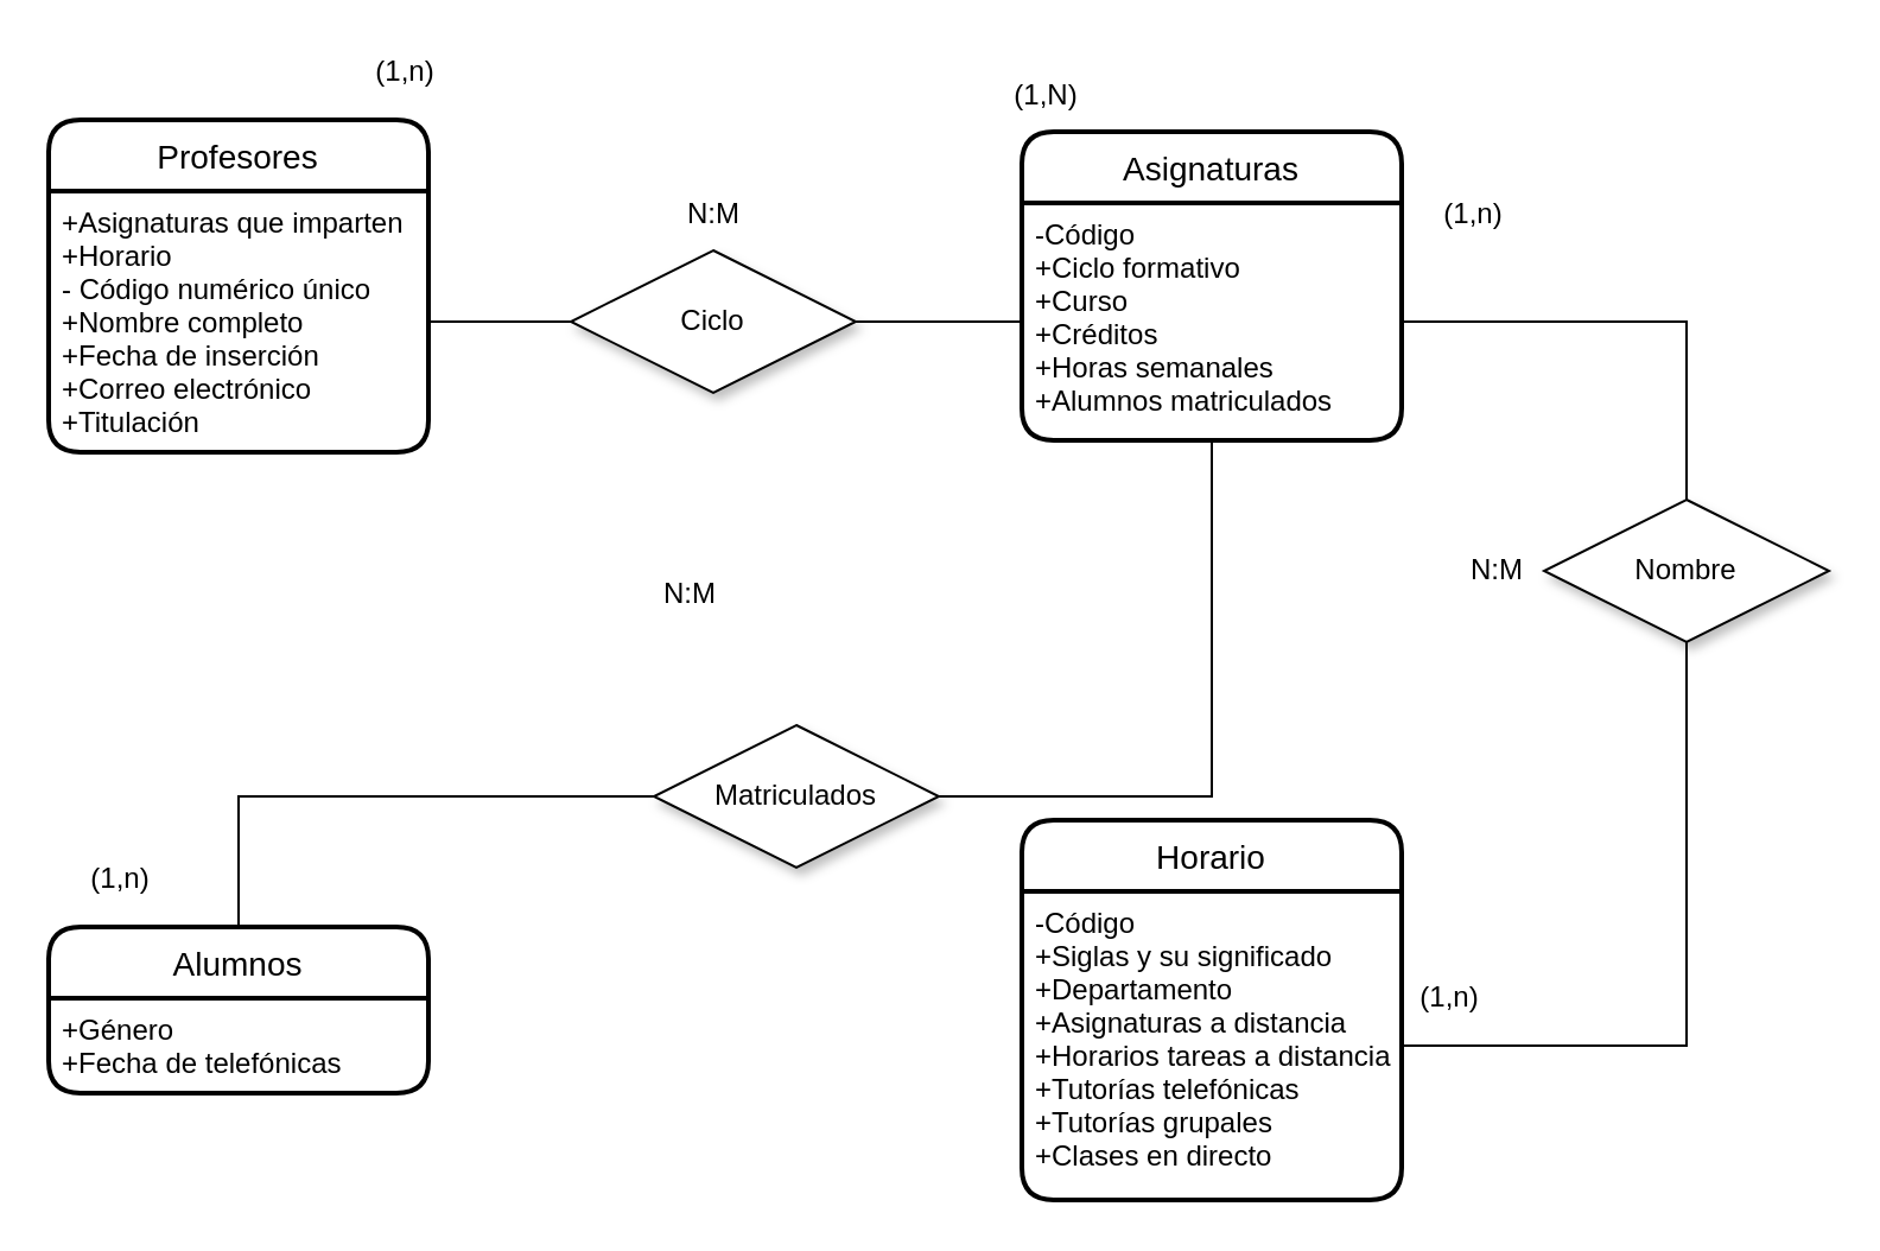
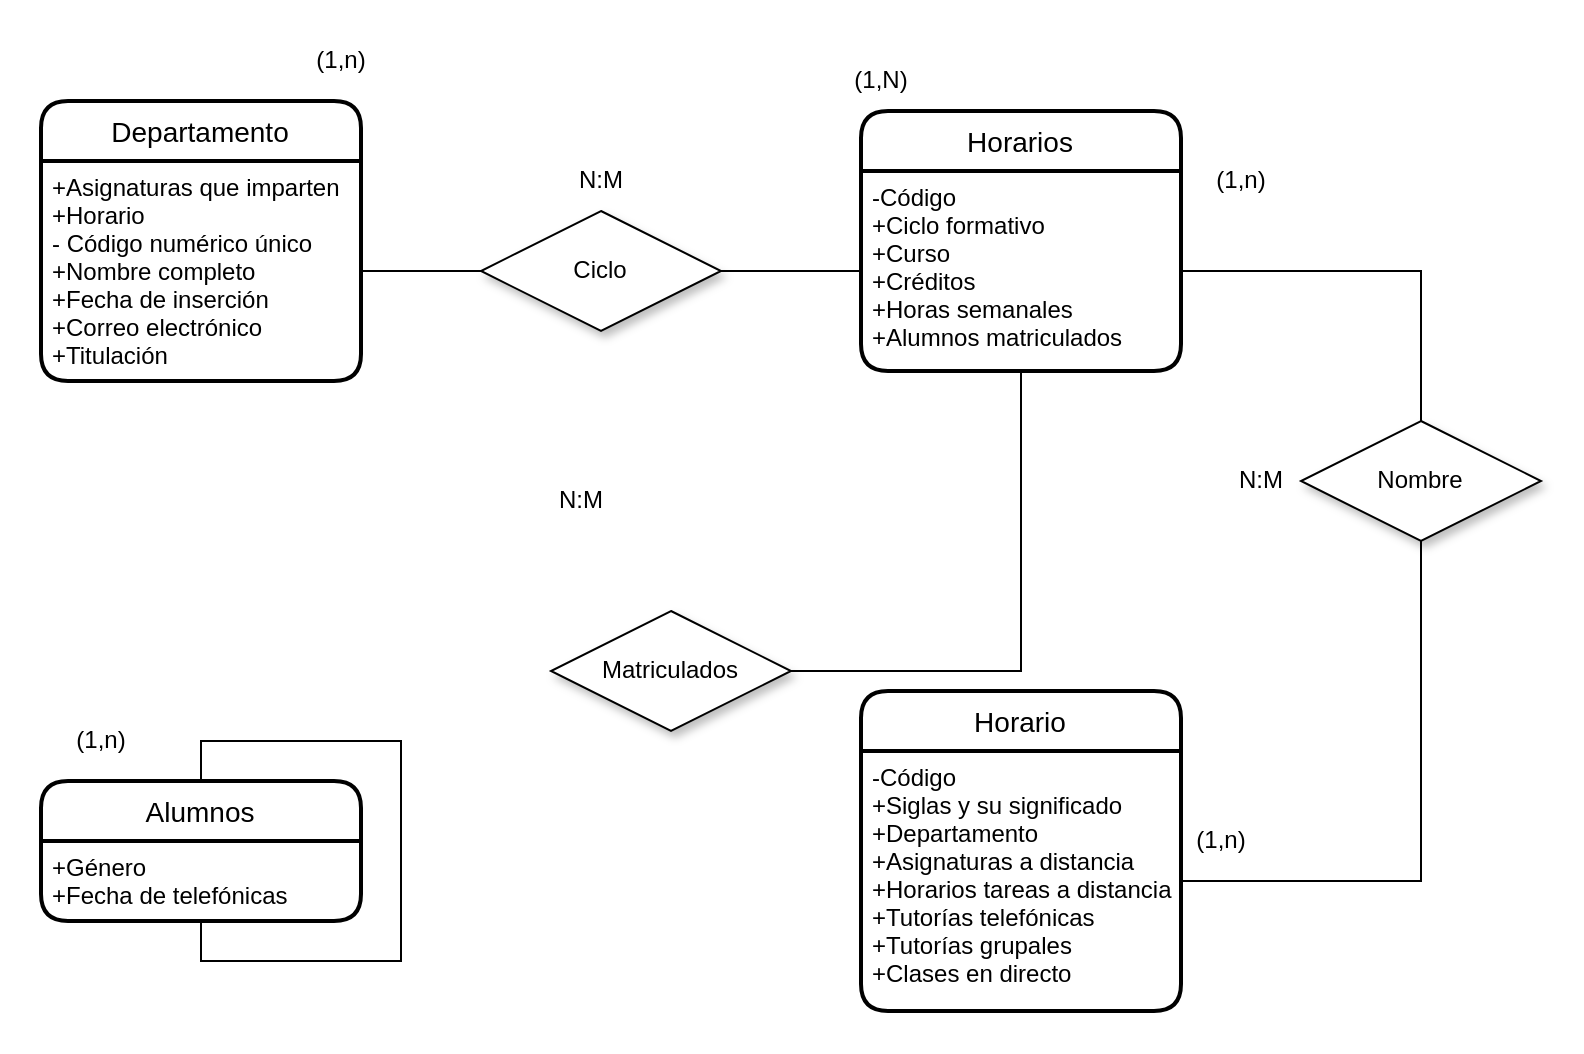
- <mxCell id="2" value="Profesores" style="swimlane;childLayout=stackLayout;horizontal=1;startSize=30;horizontalStack=0;rounded=1;fontSize=14;fontStyle=0;strokeWidth=2;resizeParent=0;resizeLast=1;shadow=0;dashed=0;align=center;" vertex="1" parent="1"><mxGeometry x="20" y="50" width="160" height="140" as="geometry" /></mxCell>
+ <mxCell id="2" value="Departamento" style="swimlane;childLayout=stackLayout;horizontal=1;startSize=30;horizontalStack=0;rounded=1;fontSize=14;fontStyle=0;strokeWidth=2;resizeParent=0;resizeLast=1;shadow=0;dashed=0;align=center;" vertex="1" parent="1"><mxGeometry x="20" y="50" width="160" height="140" as="geometry" /></mxCell>
- <mxCell id="4" value="Asignaturas" style="swimlane;childLayout=stackLayout;horizontal=1;startSize=30;horizontalStack=0;rounded=1;fontSize=14;fontStyle=0;strokeWidth=2;resizeParent=0;resizeLast=1;shadow=0;dashed=0;align=center;" vertex="1" parent="1"><mxGeometry x="430" y="55" width="160" height="130" as="geometry" /></mxCell>
+ <mxCell id="4" value="Horarios" style="swimlane;childLayout=stackLayout;horizontal=1;startSize=30;horizontalStack=0;rounded=1;fontSize=14;fontStyle=0;strokeWidth=2;resizeParent=0;resizeLast=1;shadow=0;dashed=0;align=center;" vertex="1" parent="1"><mxGeometry x="430" y="55" width="160" height="130" as="geometry" /></mxCell>
- <mxCell id="6" style="edgeStyle=orthogonalEdgeStyle;rounded=0;orthogonalLoop=1;jettySize=auto;html=1;entryX=0;entryY=0.5;entryDx=0;entryDy=0;endArrow=none;endFill=0;exitX=0.5;exitY=0;exitDx=0;exitDy=0;" edge="1" parent="1" source="7" target="15"><mxGeometry relative="1" as="geometry" /></mxCell>
+ <mxCell id="6" style="edgeStyle=orthogonalEdgeStyle;rounded=0;orthogonalLoop=1;jettySize=auto;html=1;endArrow=none;endFill=0;exitX=0.5;exitY=0;exitDx=0;exitDy=0;" edge="1" parent="1" source="7" target="8"><mxGeometry relative="1" as="geometry" /></mxCell>
